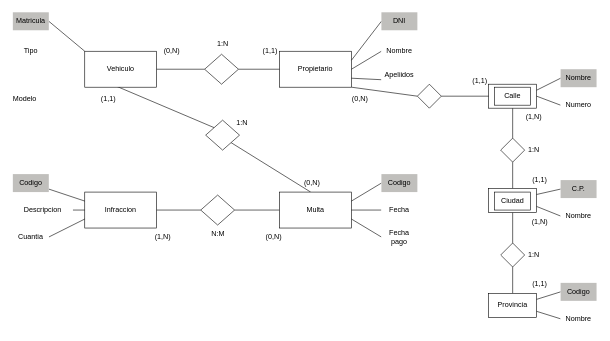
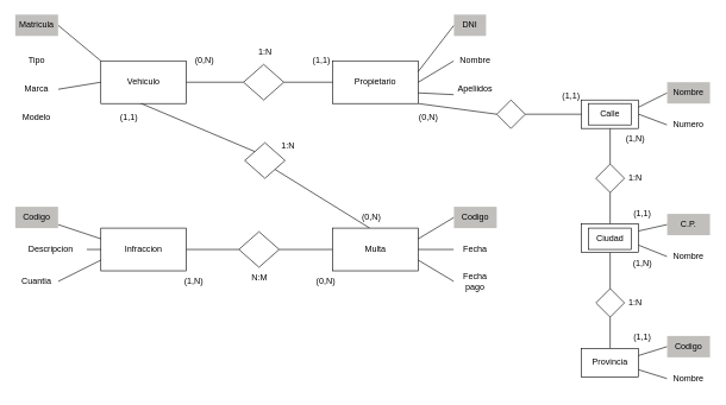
- <mxCell id="16" value="DNI" style="text;html=1;align=center;verticalAlign=middle;whiteSpace=wrap;rounded=0;fillColor=#c0bfbc;fillStyle=solid;" parent="1" vertex="1"><mxGeometry x="635" y="20" width="60" height="30" as="geometry" /></mxCell>
+ <mxCell id="16" value="DNI" style="text;html=1;align=center;verticalAlign=middle;whiteSpace=wrap;rounded=0;fillColor=#c0bfbc;fillStyle=solid;" parent="1" vertex="1"><mxGeometry x="635" y="20" width="45" height="30" as="geometry" /></mxCell>
+ <mxCell id="9" style="rounded=0;orthogonalLoop=1;jettySize=auto;html=1;exitX=1;exitY=0.5;exitDx=0;exitDy=0;entryX=0;entryY=0.5;entryDx=0;entryDy=0;endArrow=none;endFill=0;" parent="1" source="10" target="3" edge="1"><mxGeometry relative="1" as="geometry" /></mxCell>
+ <mxCell id="10" value="Marca" style="text;html=1;align=center;verticalAlign=middle;whiteSpace=wrap;rounded=0;fillColor=#ffffff;fillStyle=solid;" parent="1" vertex="1"><mxGeometry x="20" y="110" width="60" height="30" as="geometry" /></mxCell>
- <mxCell id="11" value="Modelo" style="text;html=1;align=center;verticalAlign=middle;whiteSpace=wrap;rounded=0;fillColor=#ffffff;fillStyle=solid;" parent="1" vertex="1"><mxGeometry x="10" y="150" width="60" height="30" as="geometry" /></mxCell>
+ <mxCell id="11" value="Modelo" style="text;html=1;align=center;verticalAlign=middle;whiteSpace=wrap;rounded=0;fillColor=#ffffff;fillStyle=solid;" parent="1" vertex="1"><mxGeometry x="20" y="150" width="60" height="30" as="geometry" /></mxCell>
